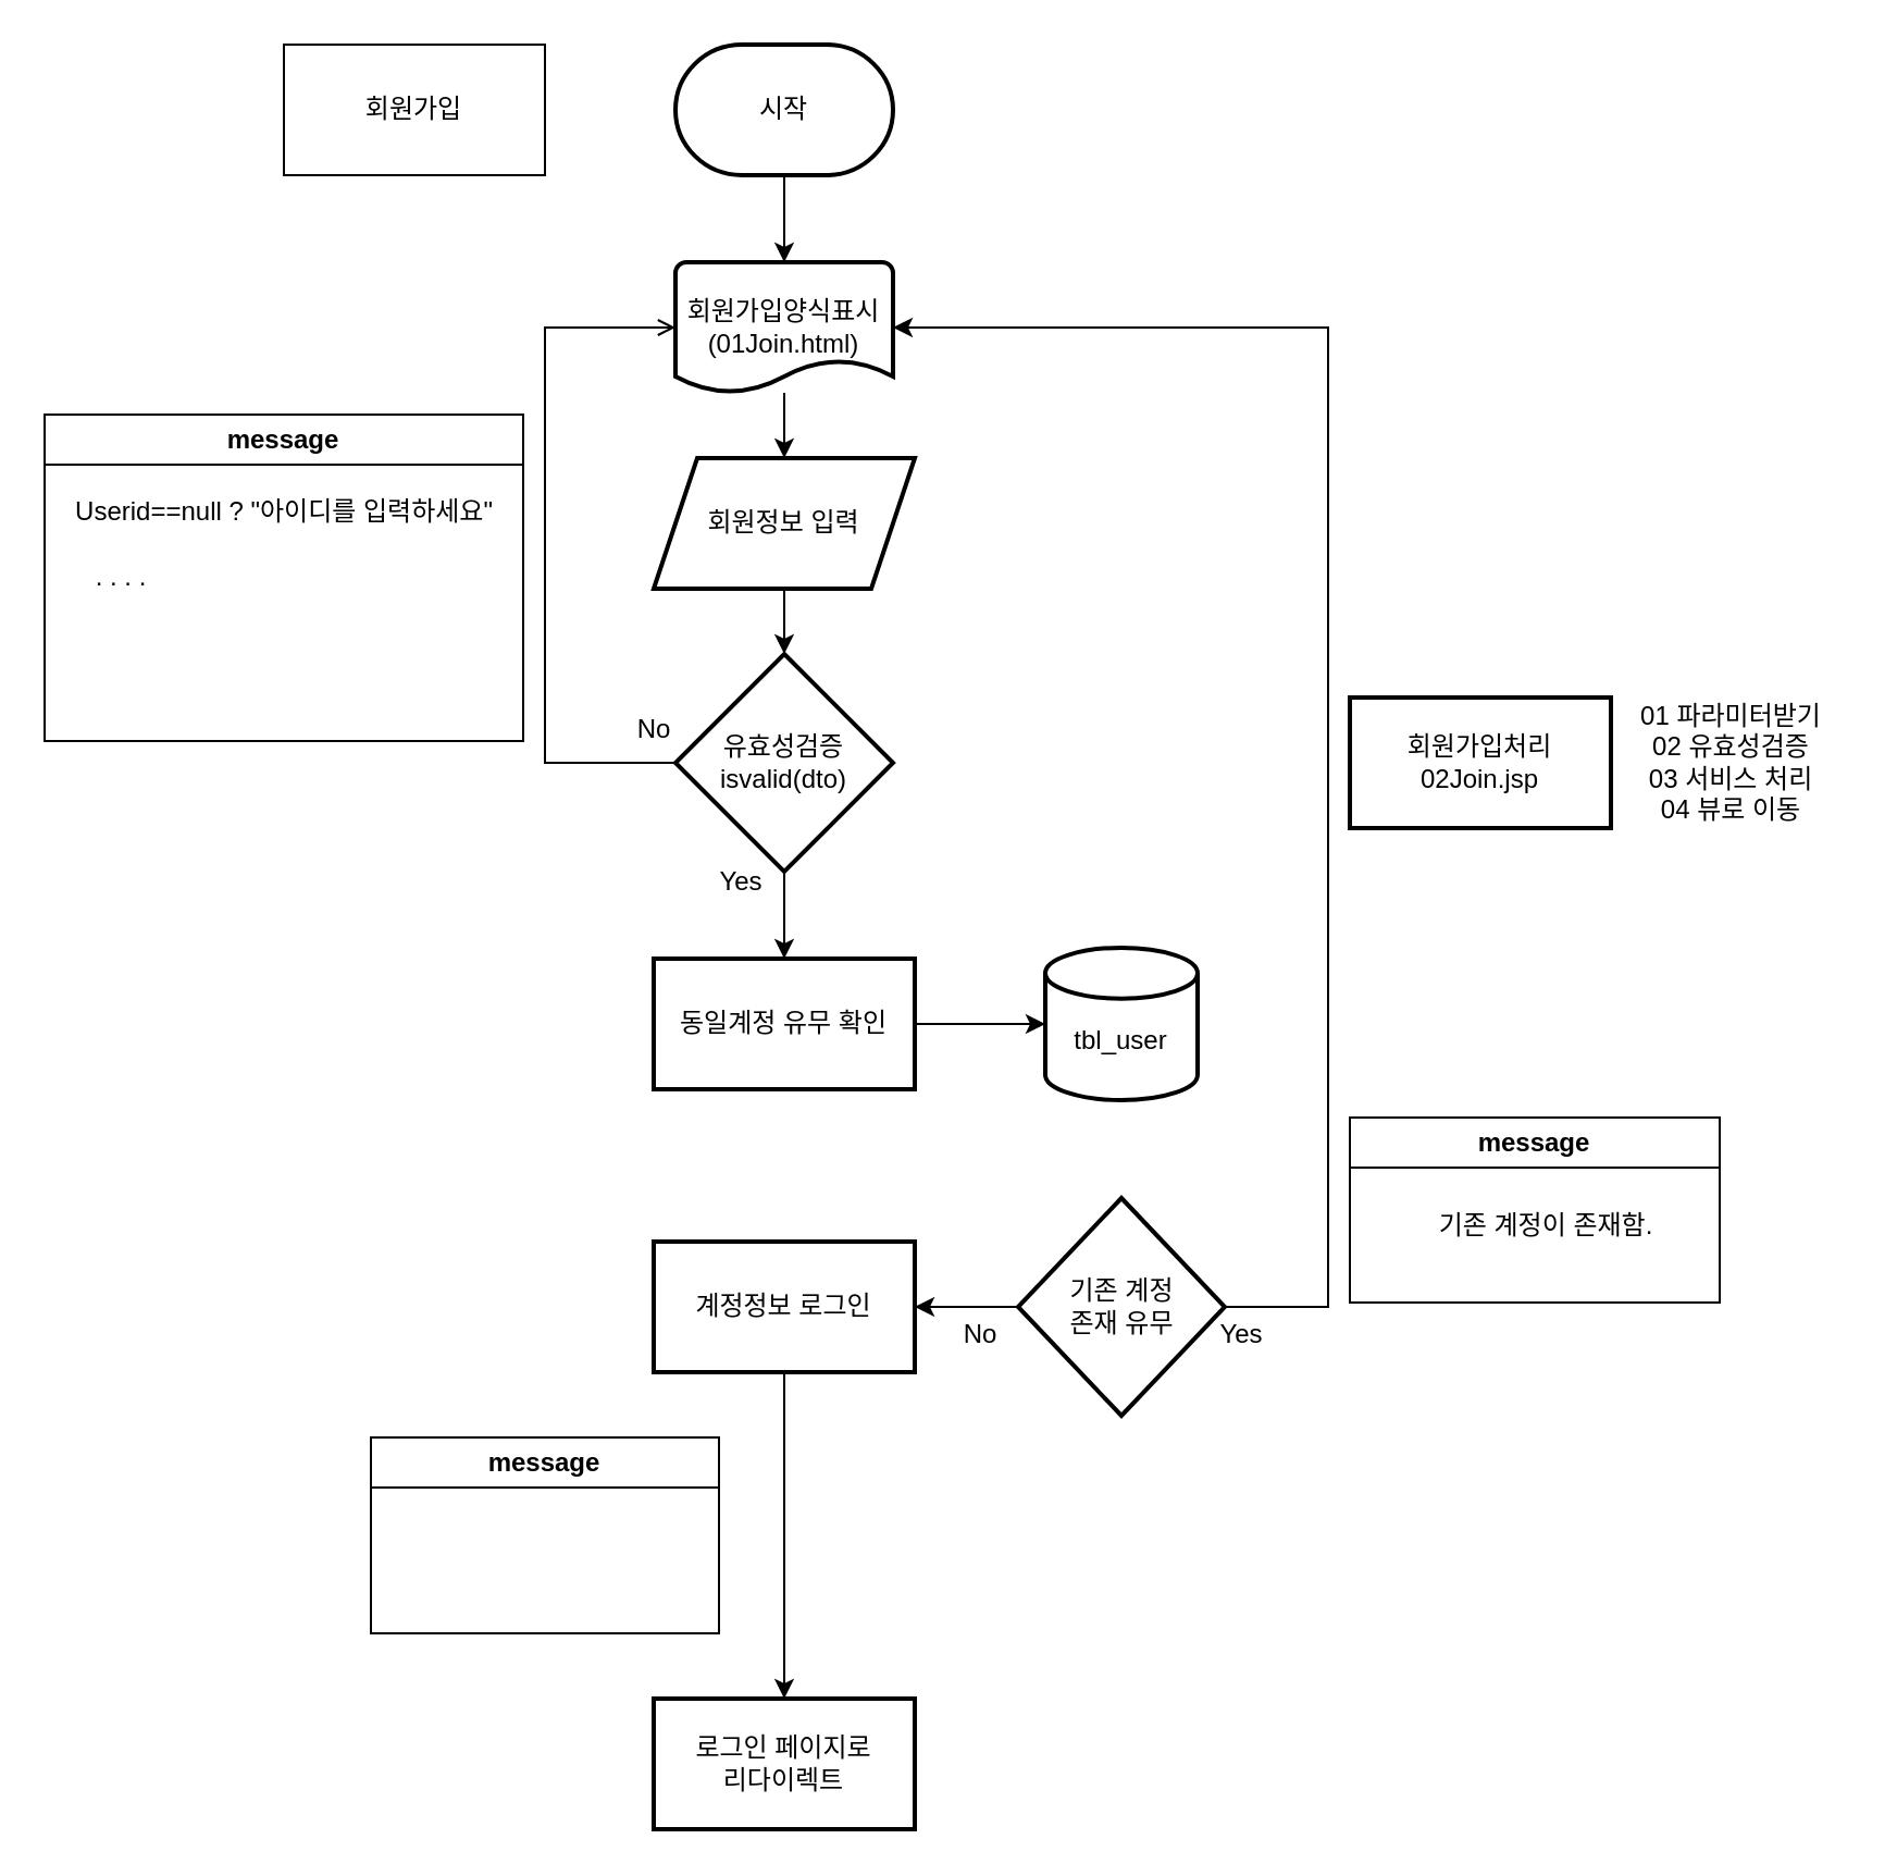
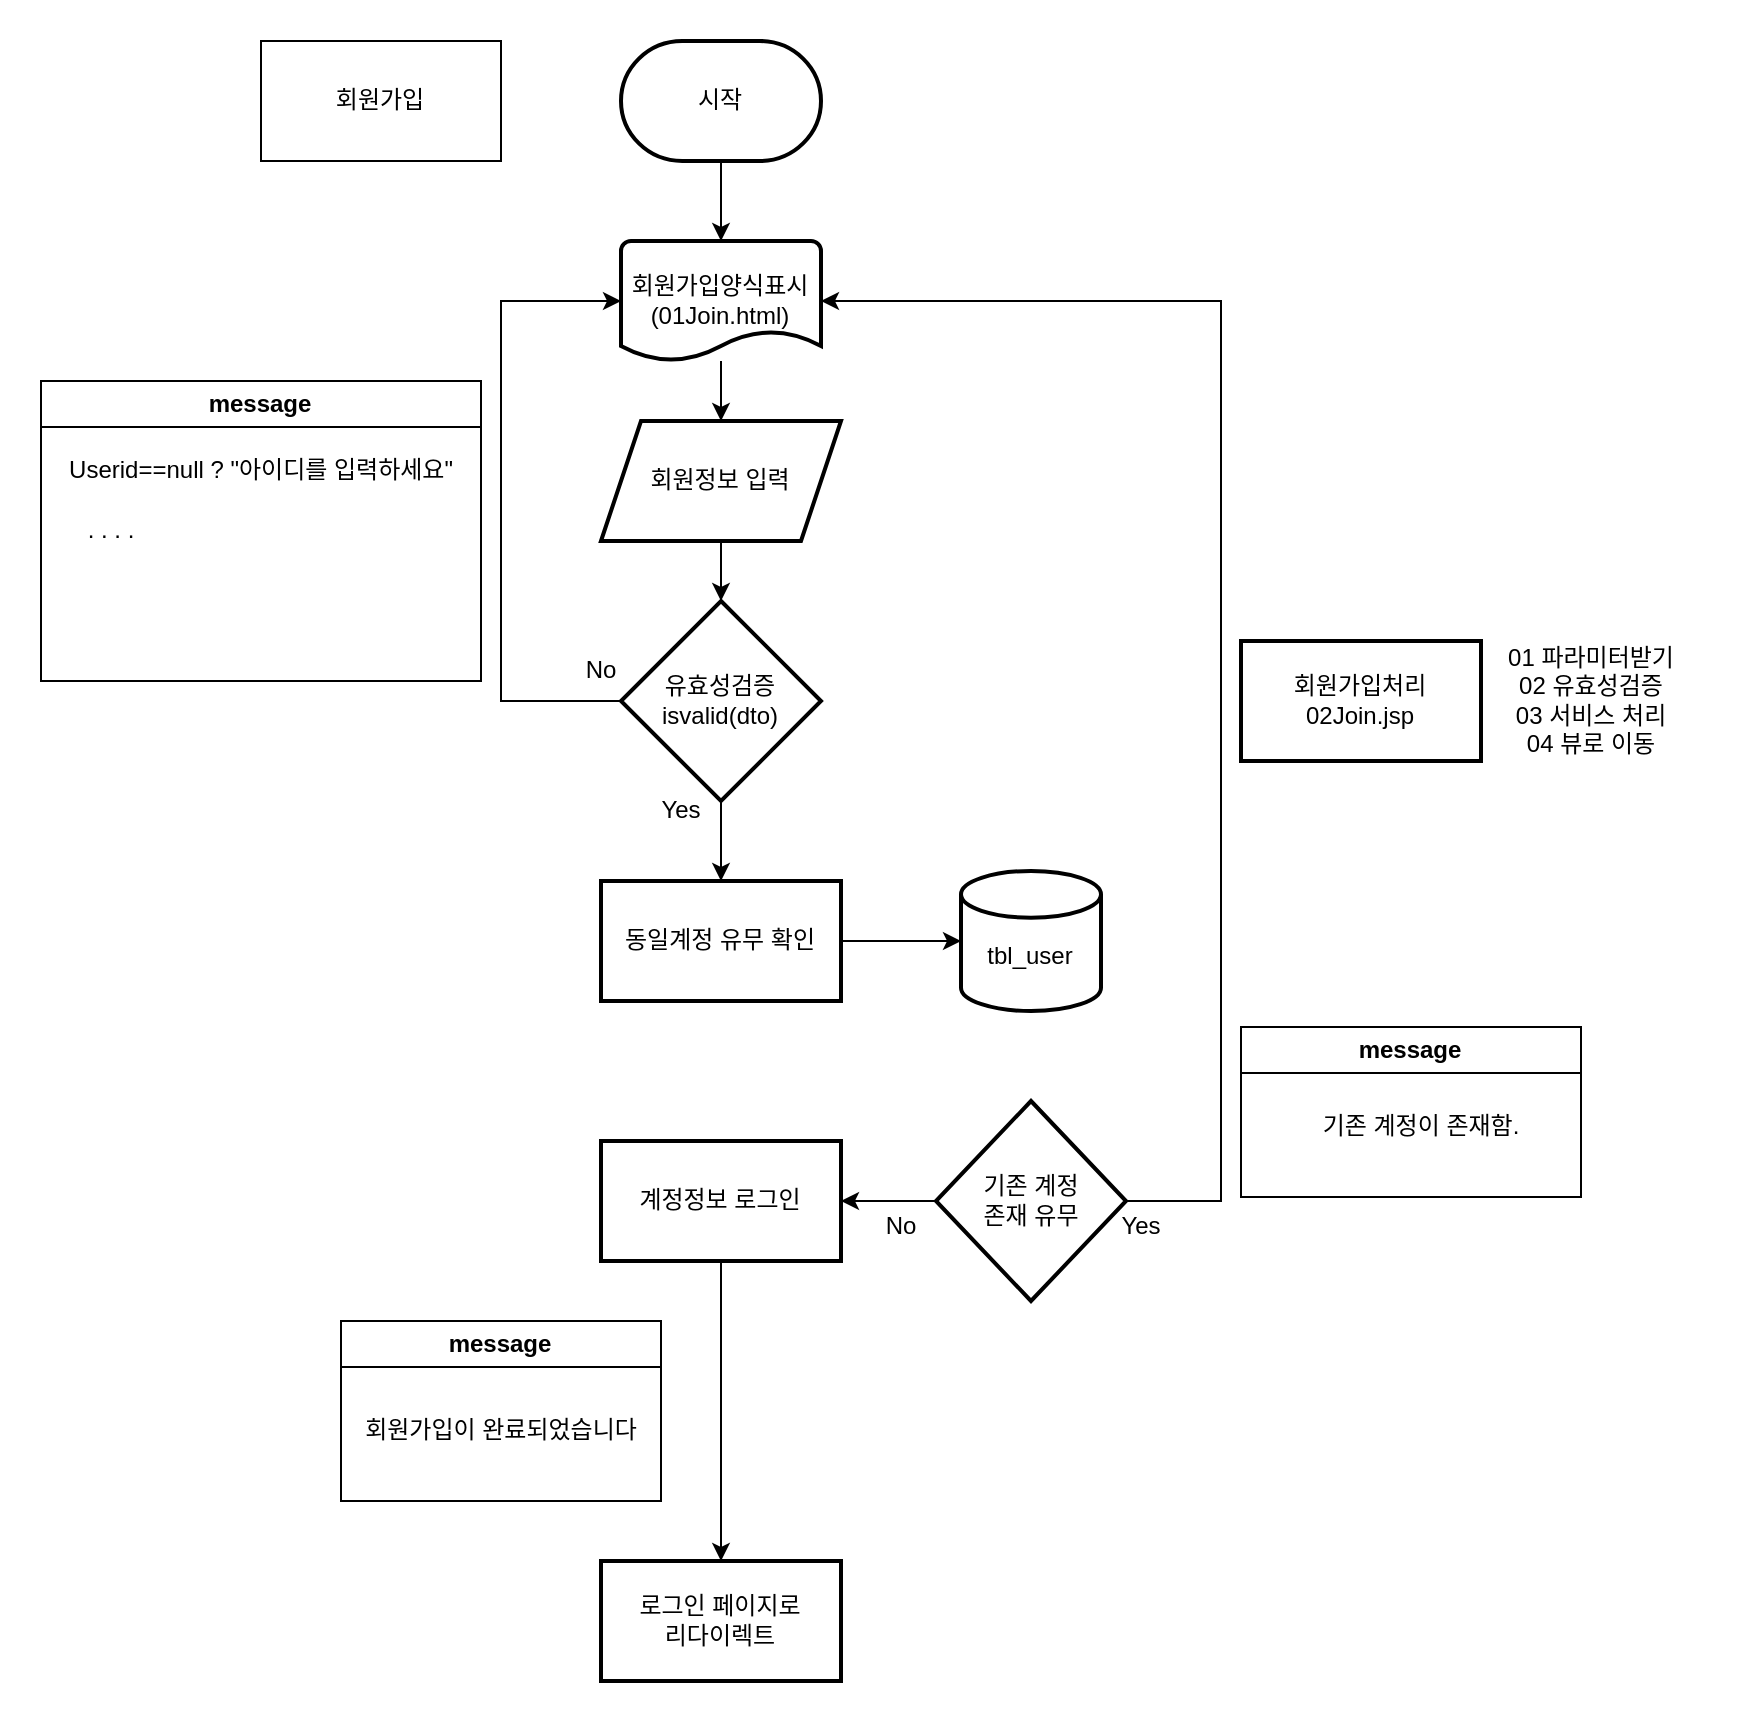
- <mxCell id="14" value="" style="endArrow=open;html=1;rounded=0;exitX=0;exitY=0.5;exitDx=0;exitDy=0;entryX=0;entryY=0.5;entryDx=0;entryDy=0;entryPerimeter=0;" edge="1" parent="1" source="10" target="6"><mxGeometry width="50" height="50" relative="1" as="geometry"><mxPoint x="270" y="360" as="sourcePoint" /><mxPoint x="270" y="160" as="targetPoint" /><Array as="points"><mxPoint x="250" y="350" /><mxPoint x="250" y="150" /></Array></mxGeometry></mxCell>
+ <mxCell id="14" value="" style="endArrow=classic;html=1;rounded=0;exitX=0;exitY=0.5;exitDx=0;exitDy=0;entryX=0;entryY=0.5;entryDx=0;entryDy=0;entryPerimeter=0;" edge="1" parent="1" source="10" target="6"><mxGeometry width="50" height="50" relative="1" as="geometry"><mxPoint x="270" y="360" as="sourcePoint" /><mxPoint x="270" y="160" as="targetPoint" /><Array as="points"><mxPoint x="250" y="350" /><mxPoint x="250" y="150" /></Array></mxGeometry></mxCell>
+ <mxCell id="34" value="회원가입이 완료되었습니다" style="text;html=1;align=center;verticalAlign=middle;resizable=0;points=[];autosize=1;strokeColor=none;fillColor=none;" vertex="1" parent="33"><mxGeometry y="40" width="160" height="30" as="geometry" /></mxCell>
